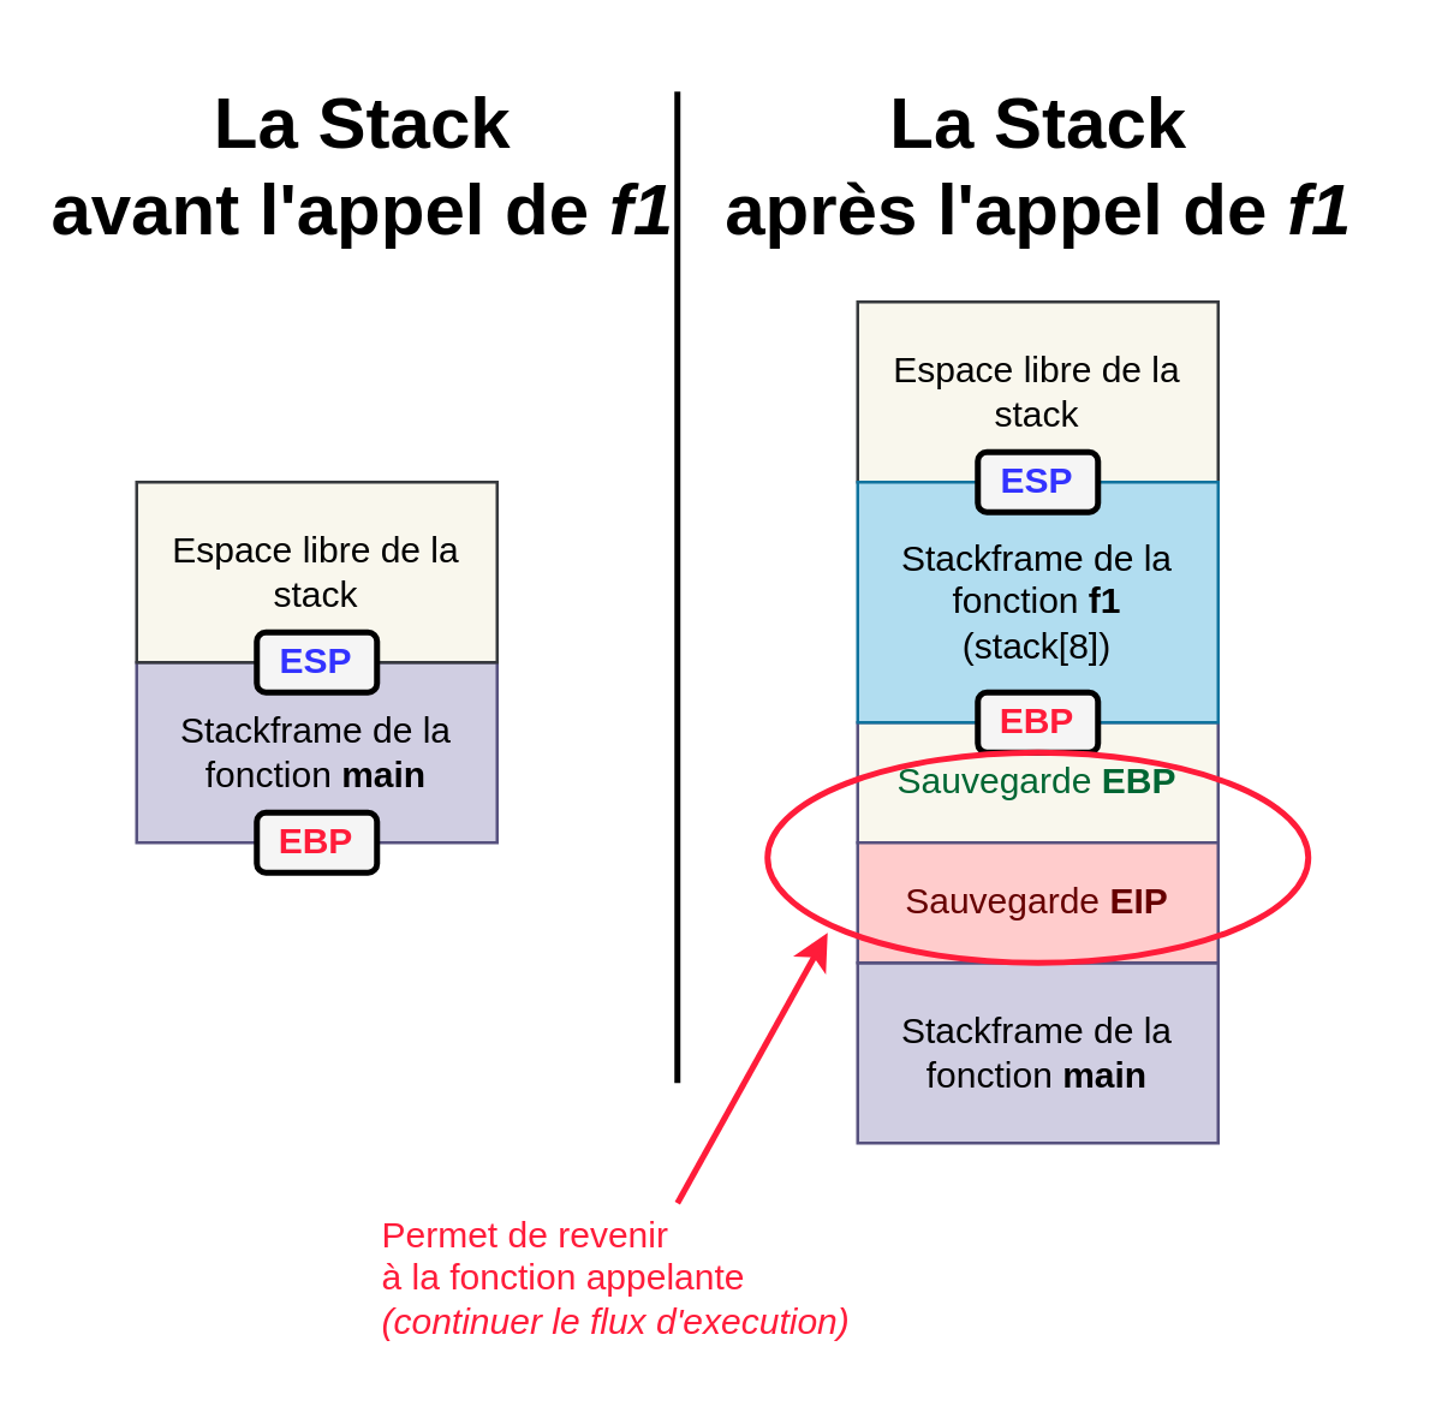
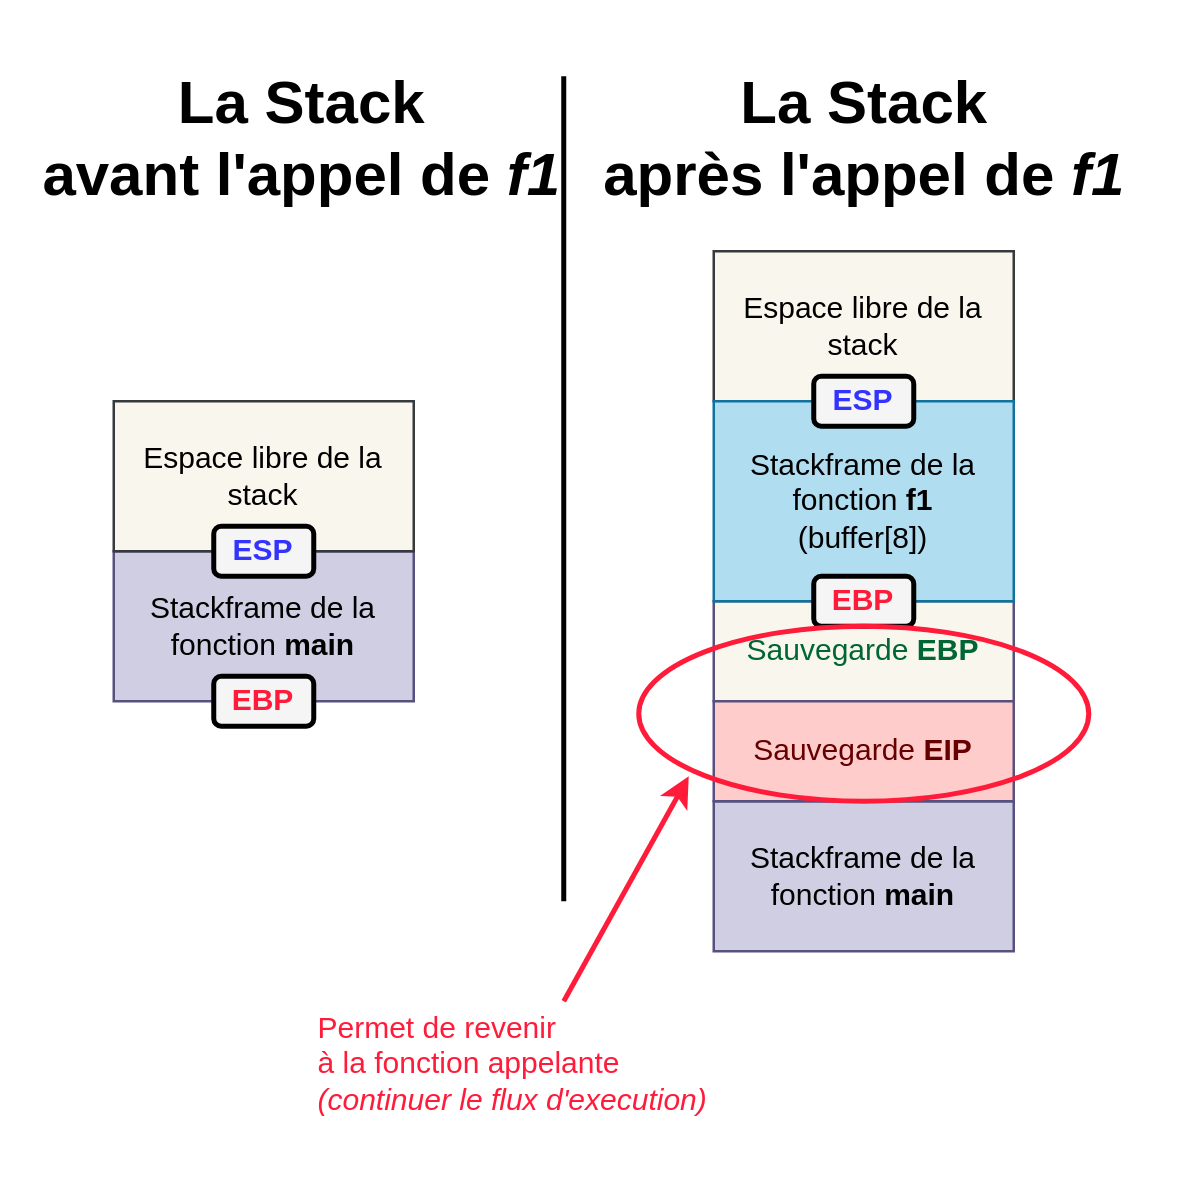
- <mxCell id="9" value="&lt;font color=&quot;#000000&quot;&gt;Stackframe de la fonction &lt;b&gt;f1&lt;/b&gt;&lt;br&gt;(stack[8])&lt;br&gt;&lt;/font&gt;" style="rounded=0;whiteSpace=wrap;html=1;fillColor=#b1ddf0;strokeColor=#10739e;" vertex="1" parent="1"><mxGeometry x="285" y="160" width="120" height="80" as="geometry" /></mxCell>
+ <mxCell id="9" value="&lt;font color=&quot;#000000&quot;&gt;Stackframe de la fonction &lt;b&gt;f1&lt;/b&gt;&lt;br&gt;(buffer[8])&lt;br&gt;&lt;/font&gt;" style="rounded=0;whiteSpace=wrap;html=1;fillColor=#b1ddf0;strokeColor=#10739e;" vertex="1" parent="1"><mxGeometry x="285" y="160" width="120" height="80" as="geometry" /></mxCell>
